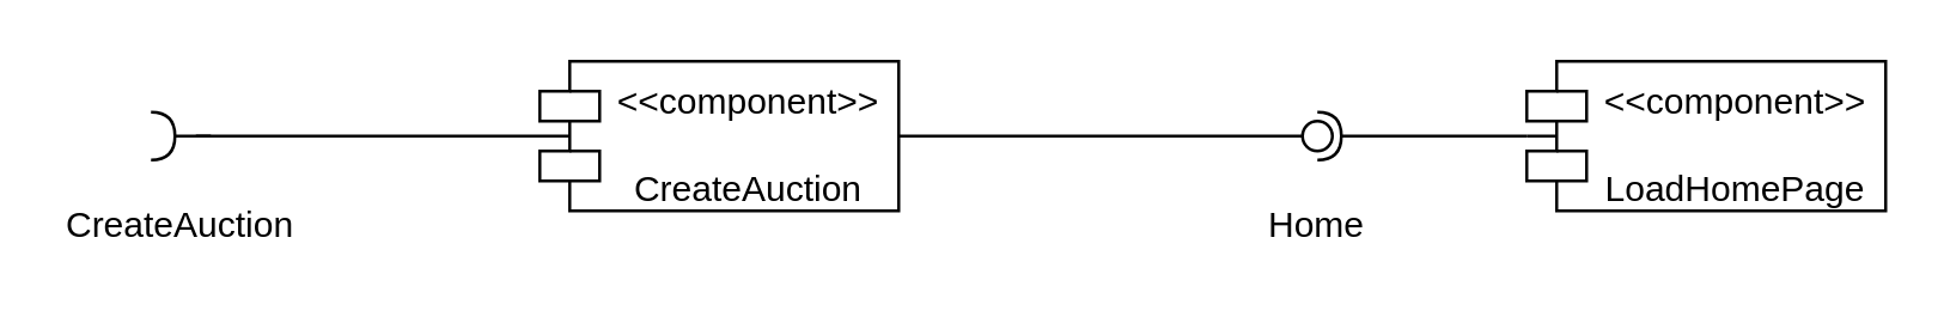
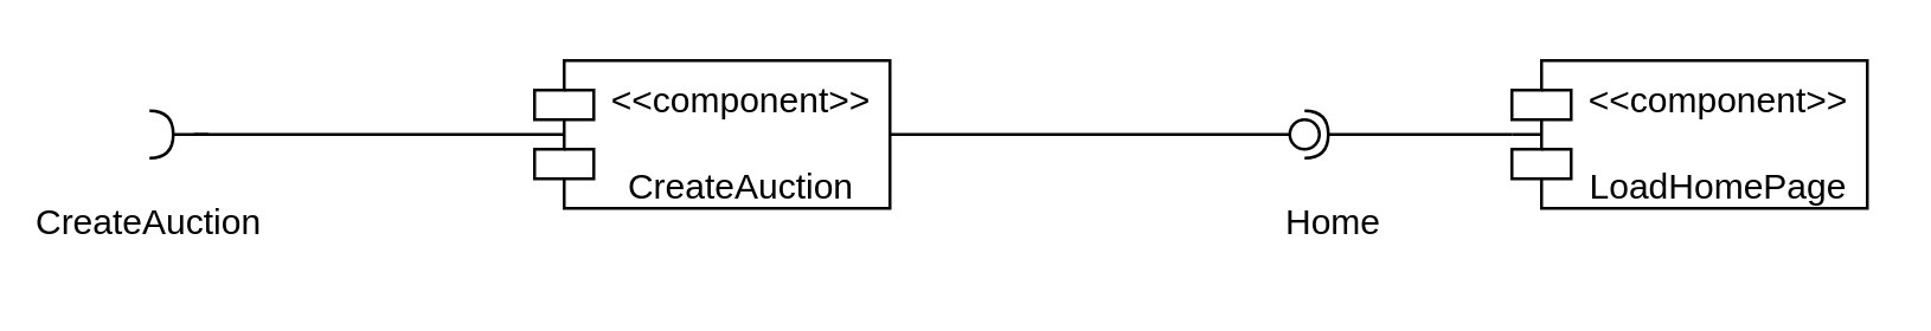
- <mxCell id="5" value="CreateAuction" style="text;html=1;align=center;verticalAlign=middle;whiteSpace=wrap;rounded=0;" parent="1" vertex="1"><mxGeometry x="30" y="60" width="60" height="30" as="geometry" /></mxCell>
+ <mxCell id="5" value="CreateAuction" style="text;html=1;align=center;verticalAlign=middle;whiteSpace=wrap;rounded=0;" parent="1" vertex="1"><mxGeometry x="20" y="60" width="60" height="30" as="geometry" /></mxCell>
- <mxCell id="12" value="Home" style="text;html=1;align=center;verticalAlign=middle;whiteSpace=wrap;rounded=0;" parent="1" vertex="1"><mxGeometry x="410" y="60" width="60" height="30" as="geometry" /></mxCell>
+ <mxCell id="12" value="Home" style="text;html=1;align=center;verticalAlign=middle;whiteSpace=wrap;rounded=0;" parent="1" vertex="1"><mxGeometry x="420" y="60" width="60" height="30" as="geometry" /></mxCell>
